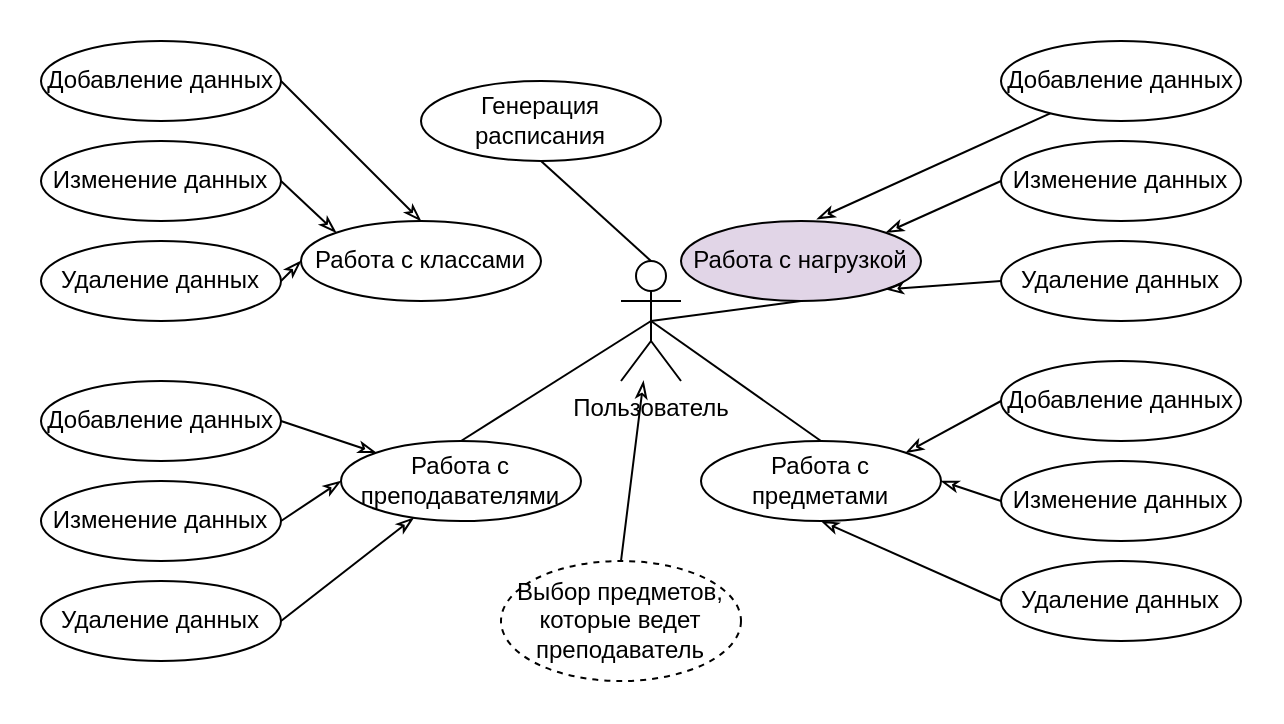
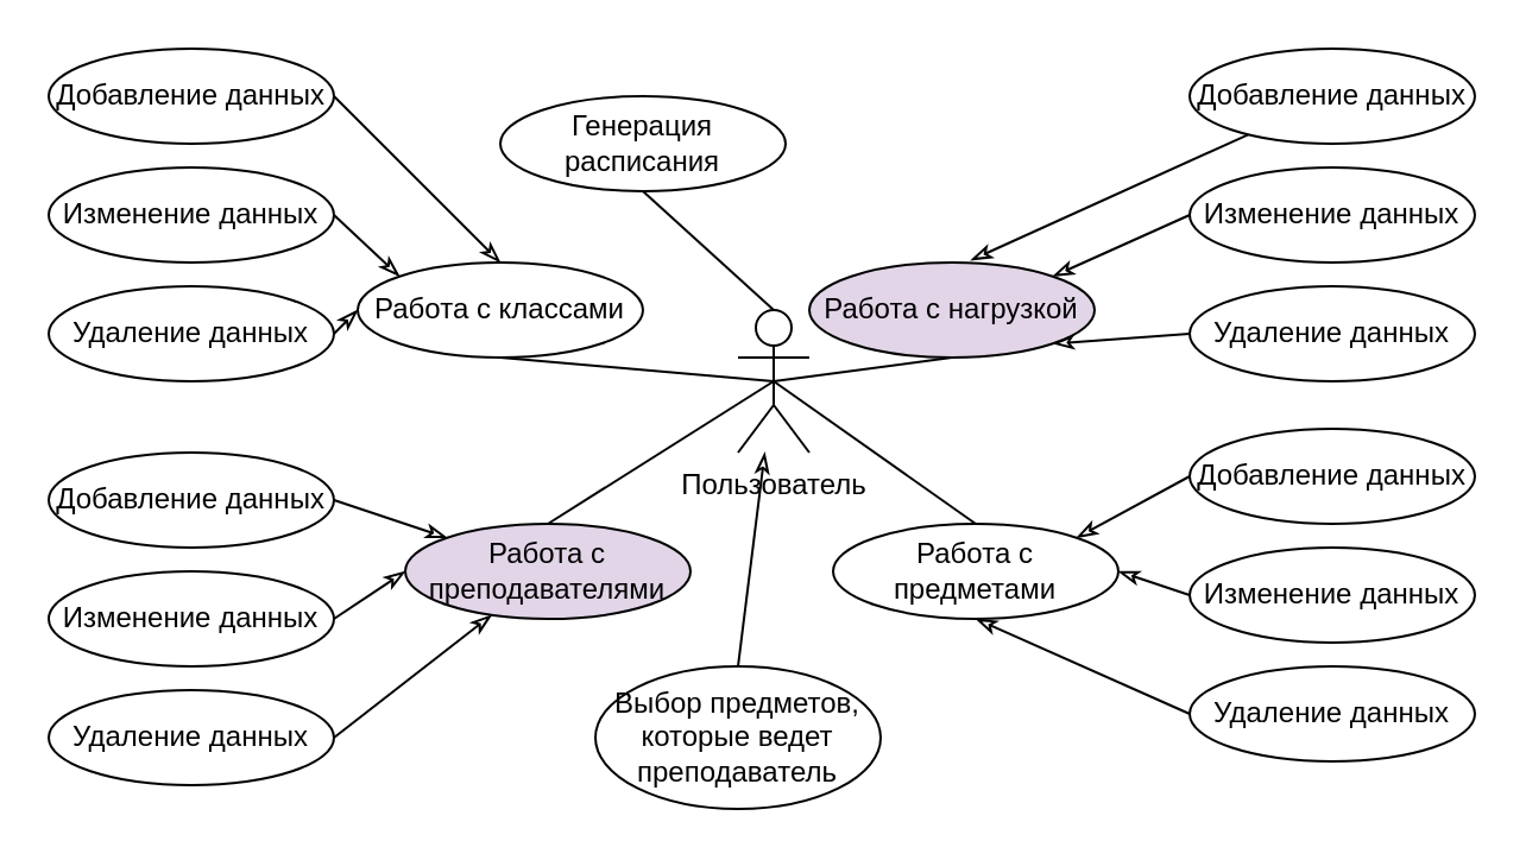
+ <mxCell id="2" style="rounded=0;orthogonalLoop=1;jettySize=auto;html=1;exitX=0.5;exitY=0.5;exitDx=0;exitDy=0;exitPerimeter=0;entryX=0.5;entryY=1;entryDx=0;entryDy=0;endArrow=none;endFill=0;" edge="1" parent="1" source="6" target="7"><mxGeometry relative="1" as="geometry" /></mxCell>
- <mxCell id="8" value="Работа с преподавателями" style="ellipse;whiteSpace=wrap;html=1;" vertex="1" parent="1"><mxGeometry x="170" y="220" width="120" height="40" as="geometry" /></mxCell>
+ <mxCell id="8" value="Работа с преподавателями" style="ellipse;whiteSpace=wrap;html=1;fillColor=#e1d5e7;" vertex="1" parent="1"><mxGeometry x="170" y="220" width="120" height="40" as="geometry" /></mxCell>
- <mxCell id="20" value="Выбор предметов, которые ведет преподаватель" style="ellipse;whiteSpace=wrap;html=1;dashed=1;" vertex="1" parent="1"><mxGeometry x="250" y="280" width="120" height="60" as="geometry" /></mxCell>
+ <mxCell id="20" value="Выбор предметов, которые ведет преподаватель" style="ellipse;whiteSpace=wrap;html=1;" vertex="1" parent="1"><mxGeometry x="250" y="280" width="120" height="60" as="geometry" /></mxCell>
